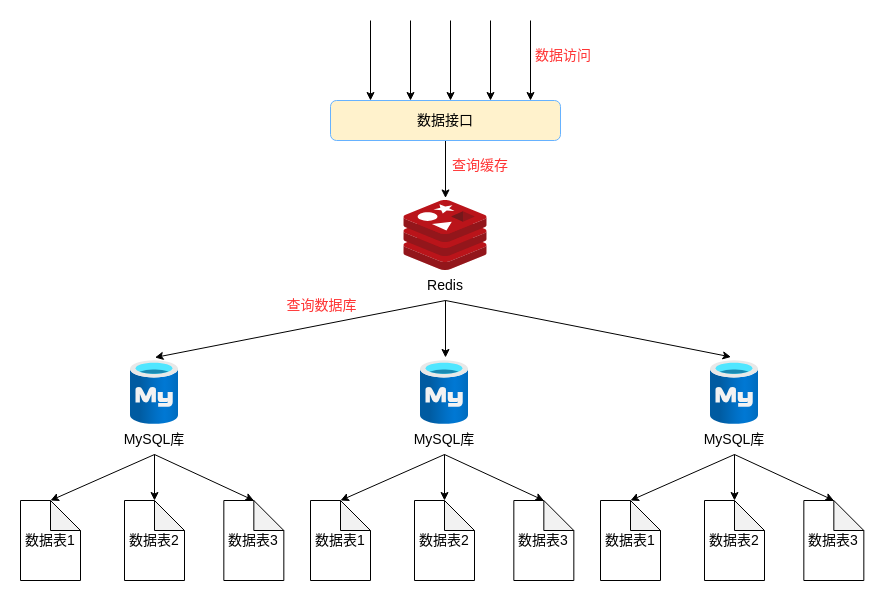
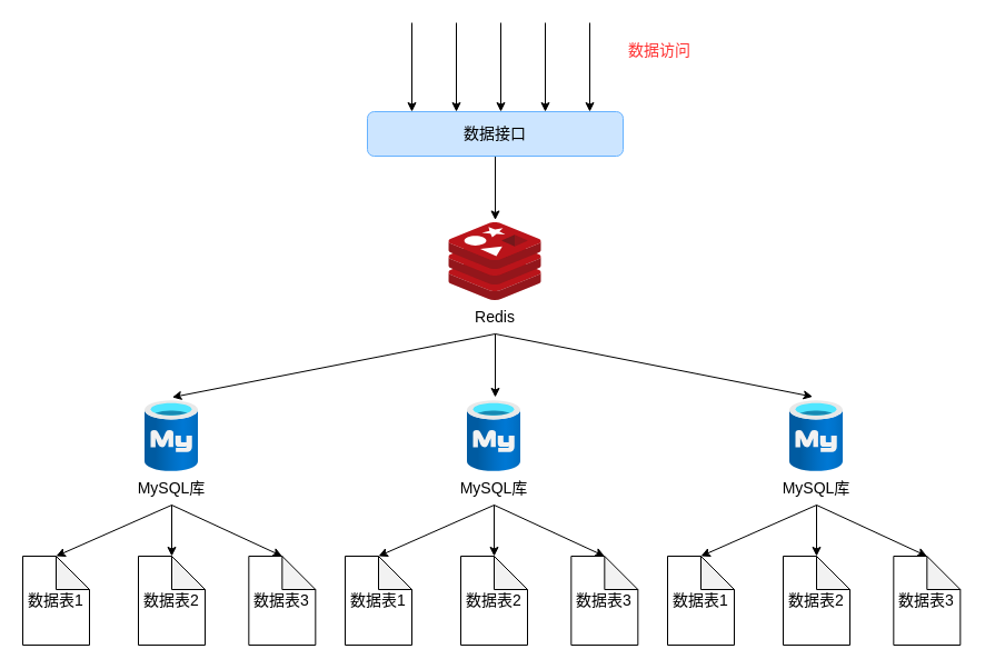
- <mxCell id="9" value="&lt;font style=&quot;font-size: 14px;&quot;&gt;数据访问&lt;/font&gt;" style="text;html=1;strokeColor=none;fillColor=none;align=center;verticalAlign=middle;whiteSpace=wrap;rounded=0;fontColor=#FF3333;" vertex="1" parent="1"><mxGeometry x="533" y="40" width="60" height="30" as="geometry" /></mxCell>
+ <mxCell id="9" value="&lt;font style=&quot;font-size: 14px;&quot;&gt;数据访问&lt;/font&gt;" style="text;html=1;strokeColor=none;fillColor=none;align=center;verticalAlign=middle;whiteSpace=wrap;rounded=0;fontColor=#FF3333;" vertex="1" parent="1"><mxGeometry x="563" y="30" width="60" height="30" as="geometry" /></mxCell>
- <mxCell id="3" value="&lt;font style=&quot;font-size: 14px;&quot;&gt;数据接口&lt;/font&gt;" style="rounded=1;whiteSpace=wrap;html=1;fillColor=#fff2cc;strokeColor=#66B2FF;" vertex="1" parent="1"><mxGeometry x="330" y="100" width="230" height="40" as="geometry" /></mxCell>
+ <mxCell id="3" value="&lt;font style=&quot;font-size: 14px;&quot;&gt;数据接口&lt;/font&gt;" style="rounded=1;whiteSpace=wrap;html=1;fillColor=#CCE5FF;strokeColor=#66B2FF;" vertex="1" parent="1"><mxGeometry x="330" y="100" width="230" height="40" as="geometry" /></mxCell>
- <mxCell id="46" value="&lt;font style=&quot;font-size: 14px;&quot;&gt;查询缓存&lt;/font&gt;" style="text;html=1;strokeColor=none;fillColor=none;align=center;verticalAlign=middle;whiteSpace=wrap;rounded=0;fontColor=#FF3333;" vertex="1" parent="1"><mxGeometry x="450" y="150" width="60" height="30" as="geometry" /></mxCell>
- <mxCell id="47" value="&lt;font style=&quot;font-size: 14px;&quot;&gt;查询数据库&lt;/font&gt;" style="text;html=1;strokeColor=none;fillColor=none;align=center;verticalAlign=middle;whiteSpace=wrap;rounded=0;fontColor=#FF3333;" vertex="1" parent="1"><mxGeometry x="283.34" y="290" width="76.66" height="30" as="geometry" /></mxCell>
